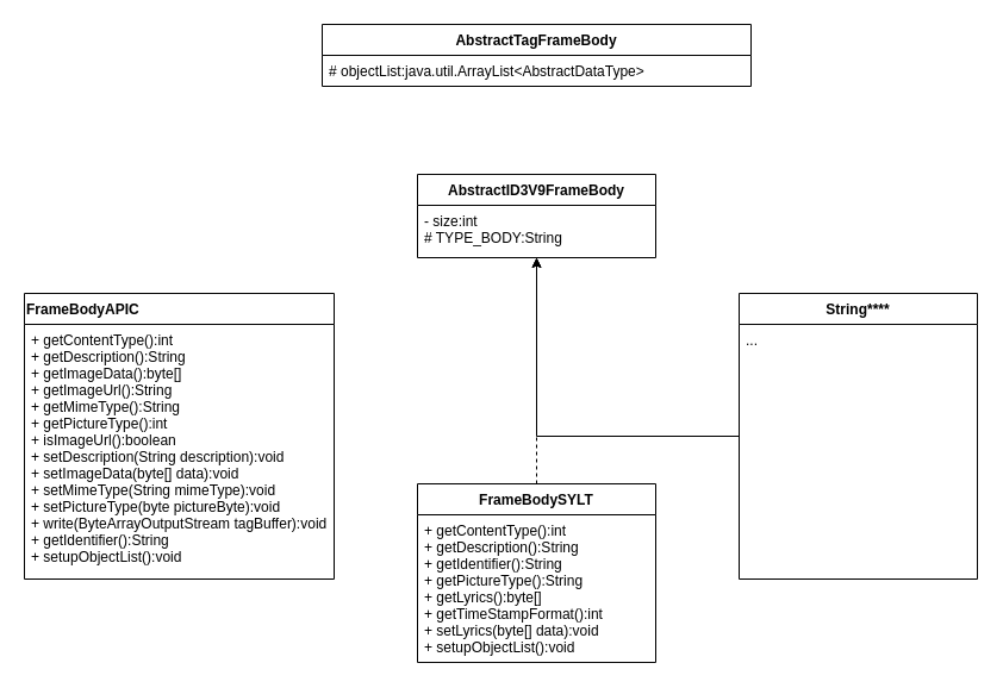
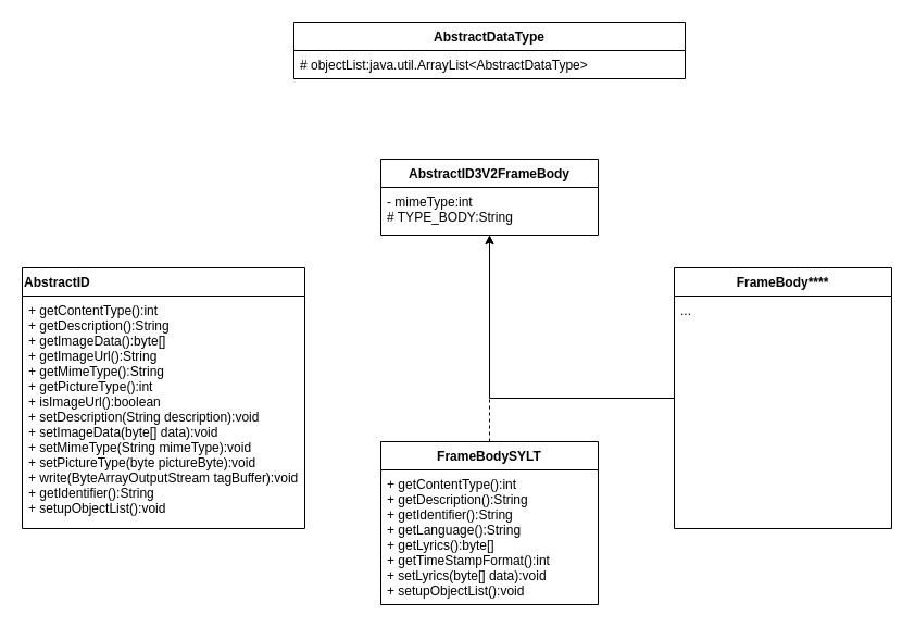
- <mxCell id="10" value="AbstractTagFrameBody" style="swimlane;fontStyle=1;align=center;verticalAlign=top;childLayout=stackLayout;horizontal=1;startSize=26;horizontalStack=0;resizeParent=1;resizeParentMax=0;resizeLast=0;collapsible=1;marginBottom=0;strokeColor=#000000;" vertex="1" parent="1"><mxGeometry x="270" y="20" width="360" height="52" as="geometry" /></mxCell>
+ <mxCell id="10" value="AbstractDataType" style="swimlane;fontStyle=1;align=center;verticalAlign=top;childLayout=stackLayout;horizontal=1;startSize=26;horizontalStack=0;resizeParent=1;resizeParentMax=0;resizeLast=0;collapsible=1;marginBottom=0;strokeColor=#000000;" vertex="1" parent="1"><mxGeometry x="270" y="20" width="360" height="52" as="geometry" /></mxCell>
- <mxCell id="2" value="AbstractID3V9FrameBody&#10;" style="swimlane;fontStyle=1;align=center;verticalAlign=top;childLayout=stackLayout;horizontal=1;startSize=26;horizontalStack=0;resizeParent=1;resizeParentMax=0;resizeLast=0;collapsible=1;marginBottom=0;strokeColor=#000000;" vertex="1" parent="1"><mxGeometry x="350" y="146" width="200" height="70" as="geometry" /></mxCell>
+ <mxCell id="2" value="AbstractID3V2FrameBody&#10;" style="swimlane;fontStyle=1;align=center;verticalAlign=top;childLayout=stackLayout;horizontal=1;startSize=26;horizontalStack=0;resizeParent=1;resizeParentMax=0;resizeLast=0;collapsible=1;marginBottom=0;strokeColor=#000000;" vertex="1" parent="1"><mxGeometry x="350" y="146" width="200" height="70" as="geometry" /></mxCell>
- <mxCell id="3" value="- size:int&#10;# TYPE_BODY:String" style="text;strokeColor=none;fillColor=none;align=left;verticalAlign=top;spacingLeft=4;spacingRight=4;overflow=hidden;rotatable=0;points=[[0,0.5],[1,0.5]];portConstraint=eastwest;" vertex="1" parent="2"><mxGeometry y="26" width="200" height="44" as="geometry" /></mxCell>
+ <mxCell id="3" value="- mimeType:int&#10;# TYPE_BODY:String" style="text;strokeColor=none;fillColor=none;align=left;verticalAlign=top;spacingLeft=4;spacingRight=4;overflow=hidden;rotatable=0;points=[[0,0.5],[1,0.5]];portConstraint=eastwest;" vertex="1" parent="2"><mxGeometry y="26" width="200" height="44" as="geometry" /></mxCell>
- <mxCell id="12" value="FrameBodyAPIC" style="swimlane;fontStyle=1;childLayout=stackLayout;horizontal=1;startSize=26;fillColor=none;horizontalStack=0;resizeParent=1;resizeParentMax=0;resizeLast=0;collapsible=1;marginBottom=0;strokeColor=#000000;align=left;" vertex="1" parent="1"><mxGeometry x="20" y="246" width="260" height="240" as="geometry" /></mxCell>
+ <mxCell id="12" value="AbstractID" style="swimlane;fontStyle=1;childLayout=stackLayout;horizontal=1;startSize=26;fillColor=none;horizontalStack=0;resizeParent=1;resizeParentMax=0;resizeLast=0;collapsible=1;marginBottom=0;strokeColor=#000000;align=left;" vertex="1" parent="1"><mxGeometry x="20" y="246" width="260" height="240" as="geometry" /></mxCell>
- <mxCell id="7" value="String****" style="swimlane;fontStyle=1;align=center;verticalAlign=top;childLayout=stackLayout;horizontal=1;startSize=26;horizontalStack=0;resizeParent=1;resizeParentMax=0;resizeLast=0;collapsible=1;marginBottom=0;strokeColor=#000000;" vertex="1" parent="1"><mxGeometry x="620" y="246" width="200" height="240" as="geometry" /></mxCell>
+ <mxCell id="7" value="FrameBody****" style="swimlane;fontStyle=1;align=center;verticalAlign=top;childLayout=stackLayout;horizontal=1;startSize=26;horizontalStack=0;resizeParent=1;resizeParentMax=0;resizeLast=0;collapsible=1;marginBottom=0;strokeColor=#000000;" vertex="1" parent="1"><mxGeometry x="620" y="246" width="200" height="240" as="geometry" /></mxCell>
- <mxCell id="6" value="+ getContentType():int&#10;+ getDescription():String&#10;+ getIdentifier():String&#10;+ getPictureType():String&#10;+ getLyrics():byte[]&#10;+ getTimeStampFormat():int&#10;+ setLyrics(byte[] data):void&#10;+ setupObjectList():void" style="text;strokeColor=none;fillColor=none;align=left;verticalAlign=top;spacingLeft=4;spacingRight=4;overflow=hidden;rotatable=0;points=[[0,0.5],[1,0.5]];portConstraint=eastwest;" vertex="1" parent="5"><mxGeometry y="26" width="200" height="124" as="geometry" /></mxCell>
+ <mxCell id="6" value="+ getContentType():int&#10;+ getDescription():String&#10;+ getIdentifier():String&#10;+ getLanguage():String&#10;+ getLyrics():byte[]&#10;+ getTimeStampFormat():int&#10;+ setLyrics(byte[] data):void&#10;+ setupObjectList():void" style="text;strokeColor=none;fillColor=none;align=left;verticalAlign=top;spacingLeft=4;spacingRight=4;overflow=hidden;rotatable=0;points=[[0,0.5],[1,0.5]];portConstraint=eastwest;" vertex="1" parent="5"><mxGeometry y="26" width="200" height="124" as="geometry" /></mxCell>
